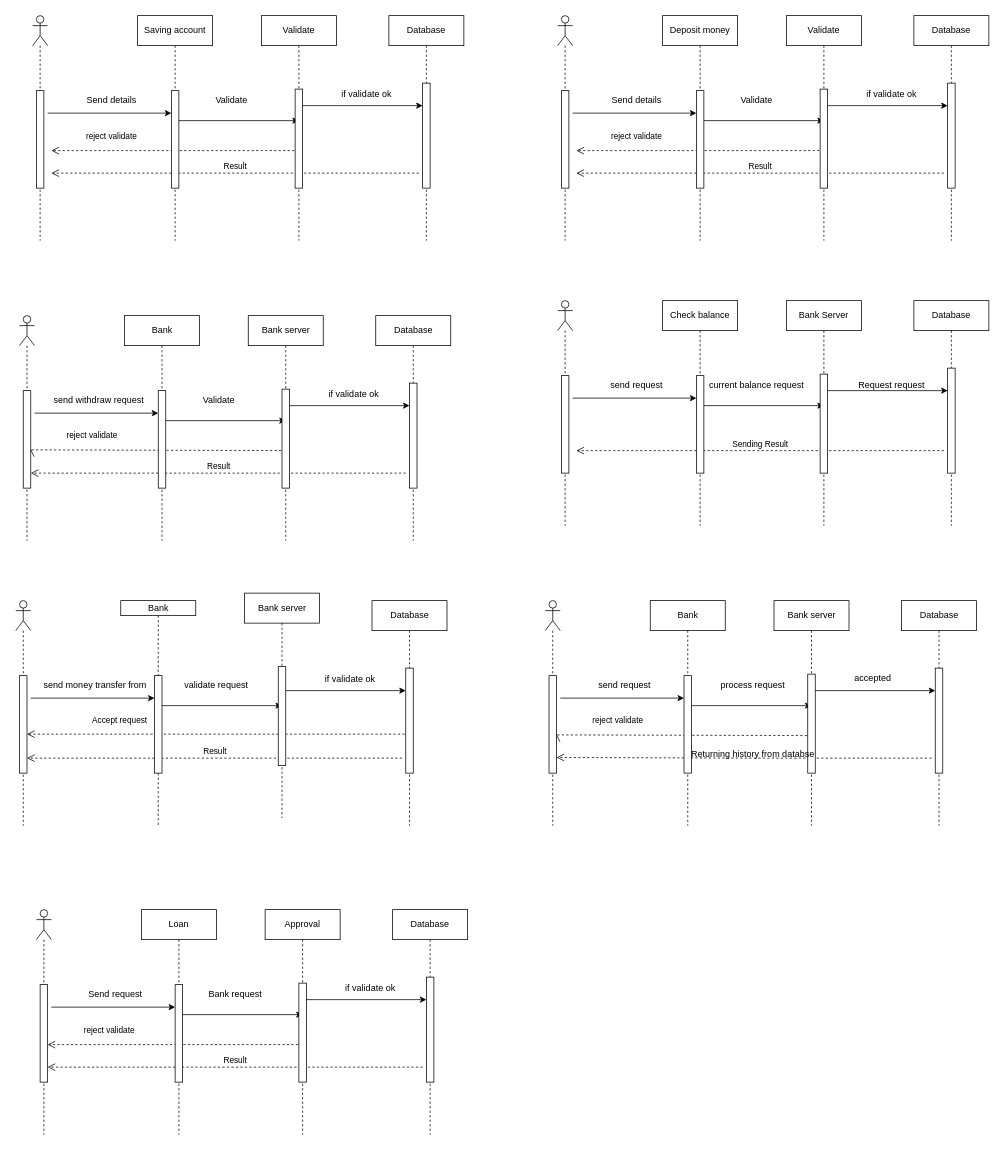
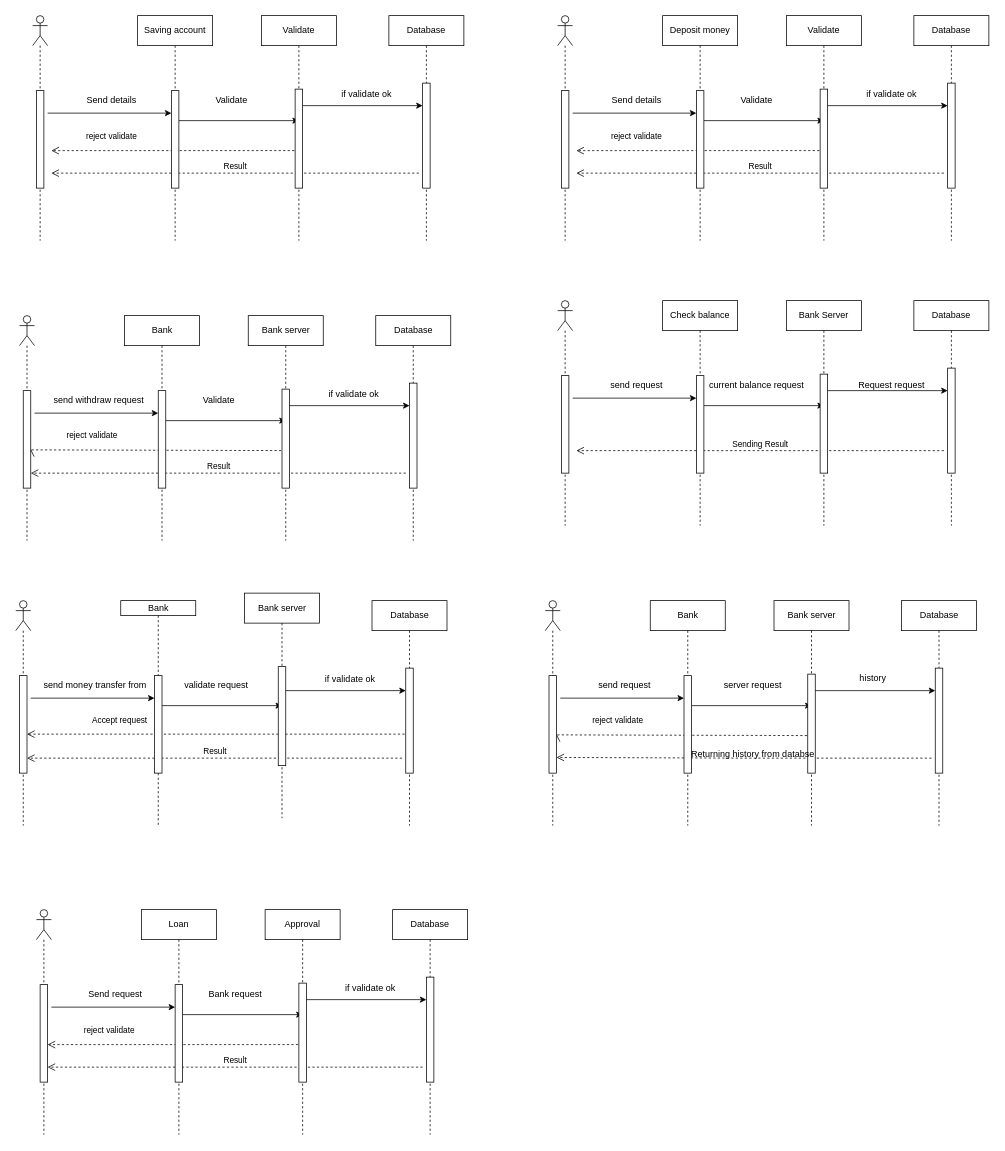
- <mxCell id="112" value="accepted" style="text;html=1;align=center;verticalAlign=middle;resizable=0;points=[];autosize=1;strokeColor=none;fillColor=none;" vertex="1" parent="1"><mxGeometry x="1128" y="888" width="70" height="30" as="geometry" /></mxCell>
+ <mxCell id="112" value="history" style="text;html=1;align=center;verticalAlign=middle;resizable=0;points=[];autosize=1;strokeColor=none;fillColor=none;" vertex="1" parent="1"><mxGeometry x="1128" y="888" width="70" height="30" as="geometry" /></mxCell>
- <mxCell id="111" value="process request" style="text;html=1;align=center;verticalAlign=middle;resizable=0;points=[];autosize=1;strokeColor=none;fillColor=none;" vertex="1" parent="1"><mxGeometry x="948" y="898" width="110" height="30" as="geometry" /></mxCell>
+ <mxCell id="111" value="server request" style="text;html=1;align=center;verticalAlign=middle;resizable=0;points=[];autosize=1;strokeColor=none;fillColor=none;" vertex="1" parent="1"><mxGeometry x="948" y="898" width="110" height="30" as="geometry" /></mxCell>
